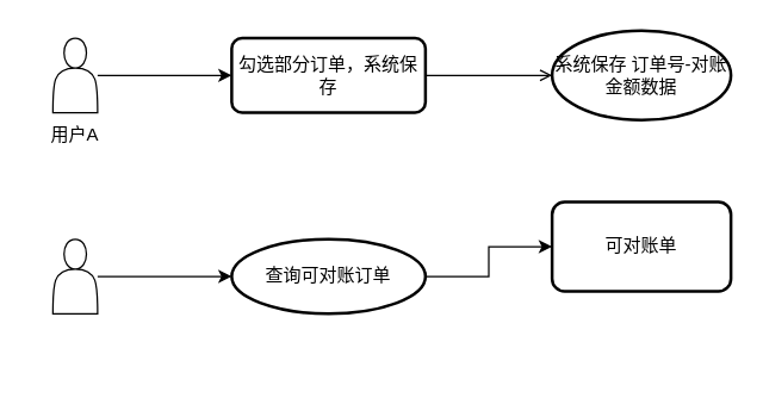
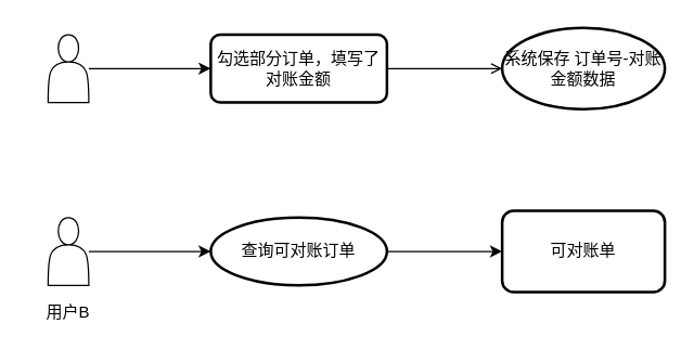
- <mxCell id="3" value="勾选部分订单，系统保存" style="rounded=1;whiteSpace=wrap;html=1;absoluteArcSize=1;arcSize=14;strokeWidth=2;" vertex="1" parent="1"><mxGeometry x="155" y="25" width="130" height="50" as="geometry" /></mxCell>
+ <mxCell id="3" value="勾选部分订单，填写了对账金额" style="rounded=1;whiteSpace=wrap;html=1;absoluteArcSize=1;arcSize=14;strokeWidth=2;" vertex="1" parent="1"><mxGeometry x="155" y="25" width="130" height="50" as="geometry" /></mxCell>
- <mxCell id="6" value="用户A" style="text;html=1;align=center;verticalAlign=middle;whiteSpace=wrap;rounded=0;" vertex="1" parent="1"><mxGeometry x="20" y="75" width="60" height="30" as="geometry" /></mxCell>
- <mxCell id="12" value="可对账单" style="whiteSpace=wrap;html=1;rounded=1;arcSize=14;strokeWidth=2;" vertex="1" parent="1"><mxGeometry x="370" y="135" width="120" height="60" as="geometry" /></mxCell>
+ <mxCell id="12" value="可对账单" style="whiteSpace=wrap;html=1;rounded=1;arcSize=14;strokeWidth=2;" vertex="1" parent="1"><mxGeometry x="370" y="155" width="120" height="60" as="geometry" /></mxCell>
+ <mxCell id="13" value="用户B" style="text;html=1;align=center;verticalAlign=middle;whiteSpace=wrap;rounded=0;" vertex="1" parent="1"><mxGeometry x="20" y="215" width="60" height="30" as="geometry" /></mxCell>
